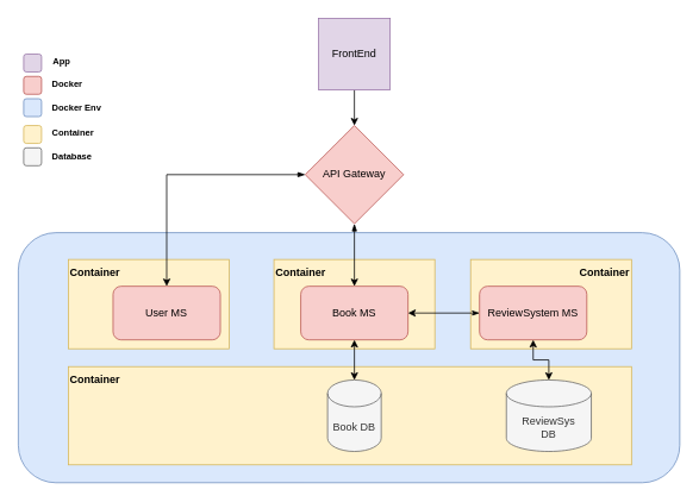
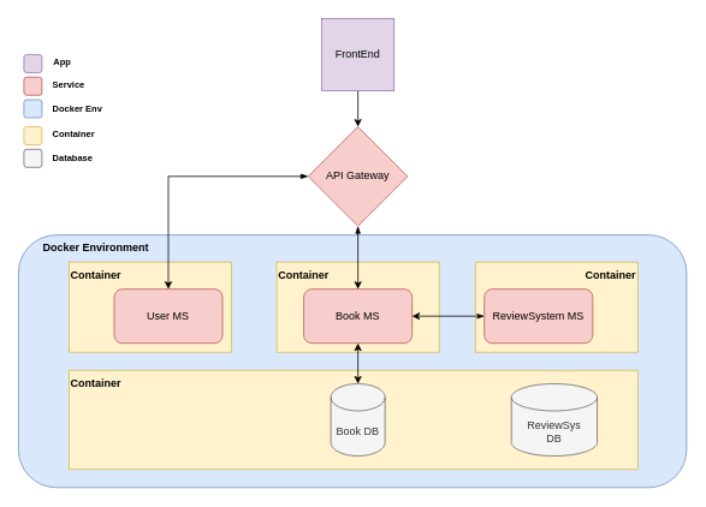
- <mxCell id="31" value="&lt;span style=&quot;font-size: 10px;&quot;&gt;Docker&lt;/span&gt;" style="text;html=1;strokeColor=none;fillColor=none;align=left;verticalAlign=middle;whiteSpace=wrap;rounded=0;fontStyle=1;fontSize=10;" vertex="1" parent="1"><mxGeometry x="56" y="77.5" width="60" height="30" as="geometry" /></mxCell>
+ <mxCell id="31" value="&lt;span style=&quot;font-size: 10px;&quot;&gt;Service&lt;/span&gt;" style="text;html=1;strokeColor=none;fillColor=none;align=left;verticalAlign=middle;whiteSpace=wrap;rounded=0;fontStyle=1;fontSize=10;" vertex="1" parent="1"><mxGeometry x="56" y="77.5" width="60" height="30" as="geometry" /></mxCell>
+ <mxCell id="22" value="&lt;b&gt;Docker Environment&lt;/b&gt;" style="text;html=1;strokeColor=none;fillColor=none;align=center;verticalAlign=middle;whiteSpace=wrap;rounded=0;" vertex="1" parent="1"><mxGeometry x="41" y="260" width="130" height="30" as="geometry" /></mxCell>
- <mxCell id="24" style="edgeStyle=orthogonalEdgeStyle;rounded=0;orthogonalLoop=1;jettySize=auto;html=1;exitX=0.5;exitY=1;exitDx=0;exitDy=0;entryX=0.5;entryY=0;entryDx=0;entryDy=0;entryPerimeter=0;startArrow=classic;startFill=1;" edge="1" parent="1" source="15" target="17"><mxGeometry relative="1" as="geometry" /></mxCell>
